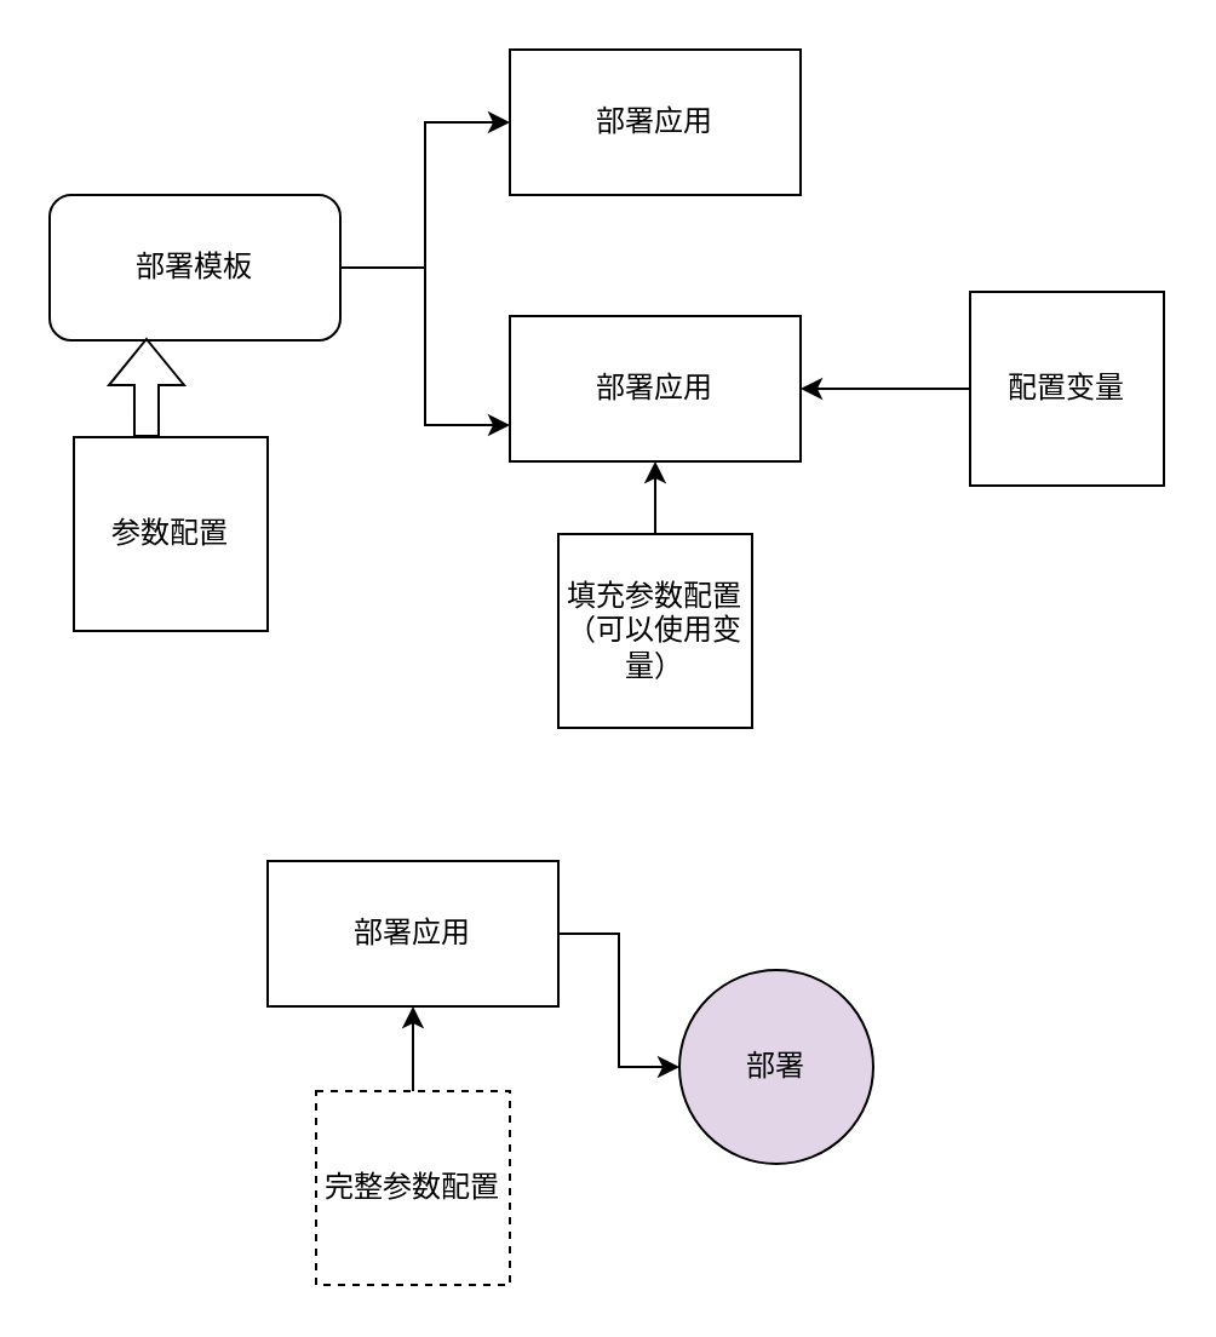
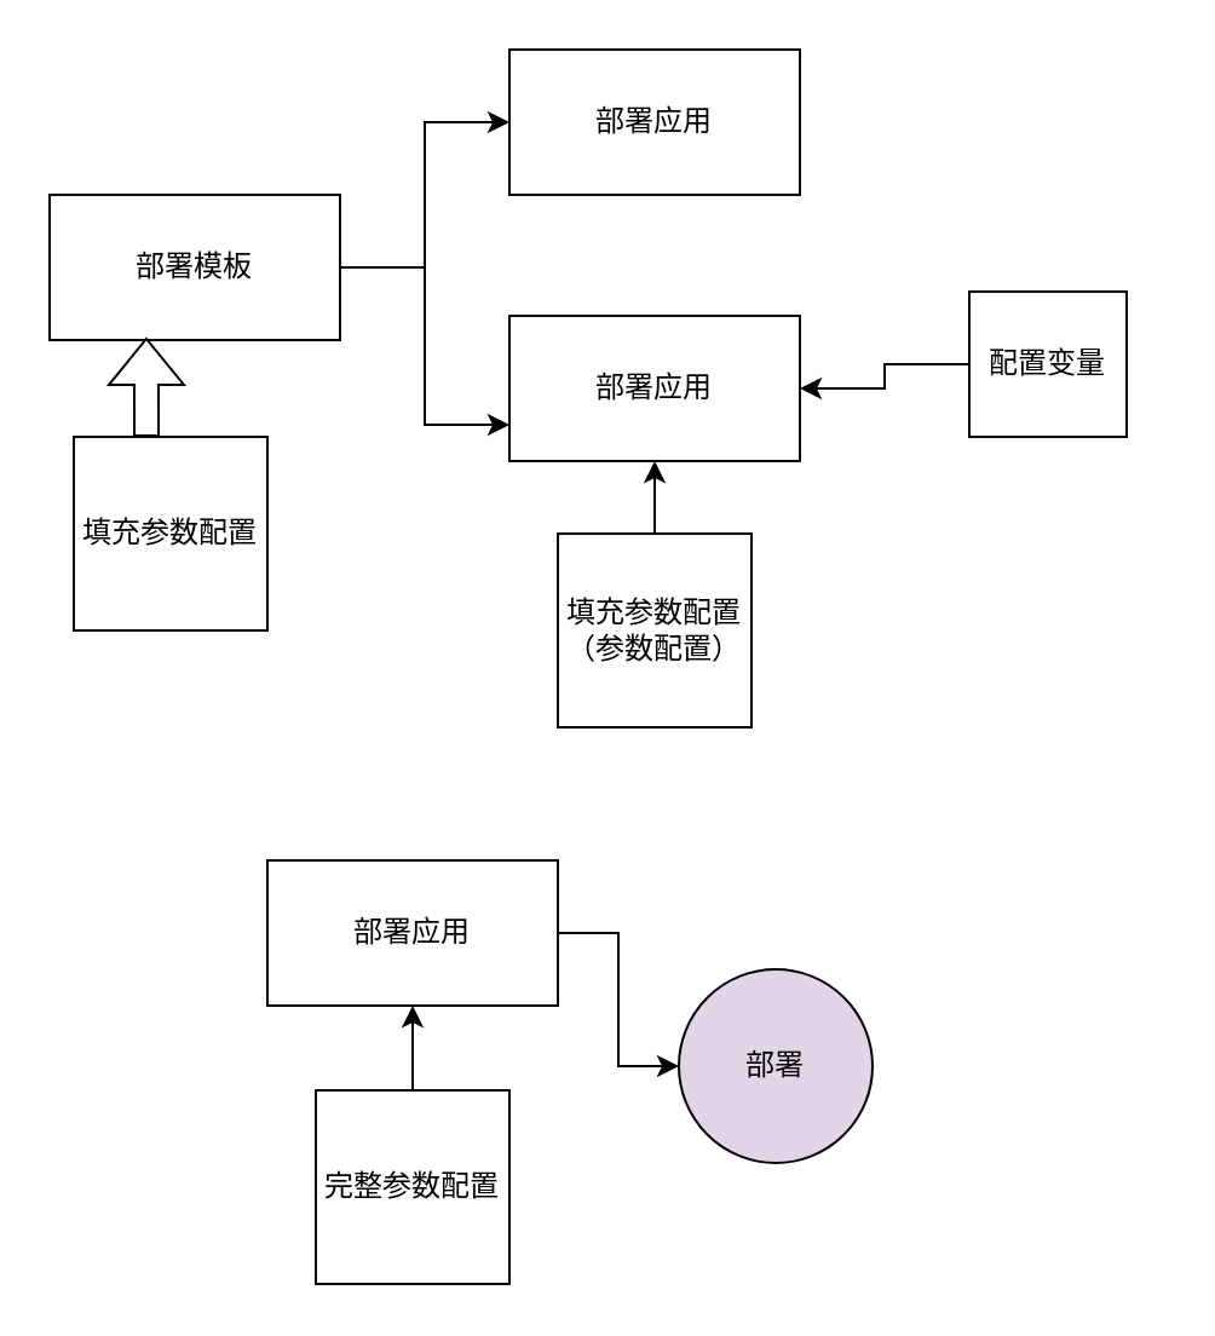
- <mxCell id="4" value="部署模板" style="whiteSpace=wrap;html=1;rounded=1;" vertex="1" parent="1"><mxGeometry x="20" y="80" width="120" height="60" as="geometry" /></mxCell>
+ <mxCell id="4" value="部署模板" style="rounded=0;whiteSpace=wrap;html=1;" vertex="1" parent="1"><mxGeometry x="20" y="80" width="120" height="60" as="geometry" /></mxCell>
- <mxCell id="12" value="配置变量" style="whiteSpace=wrap;html=1;aspect=fixed;" vertex="1" parent="1"><mxGeometry x="400" y="120" width="80" height="80" as="geometry" /></mxCell>
+ <mxCell id="12" value="配置变量" style="whiteSpace=wrap;html=1;aspect=fixed;" vertex="1" parent="1"><mxGeometry x="400" y="120" width="65" height="60" as="geometry" /></mxCell>
- <mxCell id="7" value="参数配置" style="whiteSpace=wrap;html=1;aspect=fixed;" vertex="1" parent="1"><mxGeometry x="30" y="180" width="80" height="80" as="geometry" /></mxCell>
+ <mxCell id="7" value="填充参数配置" style="whiteSpace=wrap;html=1;aspect=fixed;" vertex="1" parent="1"><mxGeometry x="30" y="180" width="80" height="80" as="geometry" /></mxCell>
- <mxCell id="10" value="填充参数配置&lt;br&gt;（可以使用变量）" style="whiteSpace=wrap;html=1;aspect=fixed;" vertex="1" parent="1"><mxGeometry x="230" y="220" width="80" height="80" as="geometry" /></mxCell>
+ <mxCell id="10" value="填充参数配置&lt;br&gt;（参数配置）" style="whiteSpace=wrap;html=1;aspect=fixed;" vertex="1" parent="1"><mxGeometry x="230" y="220" width="80" height="80" as="geometry" /></mxCell>
- <mxCell id="16" value="完整参数配置" style="whiteSpace=wrap;html=1;aspect=fixed;dashed=1;" vertex="1" parent="1"><mxGeometry x="130" y="450" width="80" height="80" as="geometry" /></mxCell>
+ <mxCell id="16" value="完整参数配置" style="whiteSpace=wrap;html=1;aspect=fixed;" vertex="1" parent="1"><mxGeometry x="130" y="450" width="80" height="80" as="geometry" /></mxCell>
